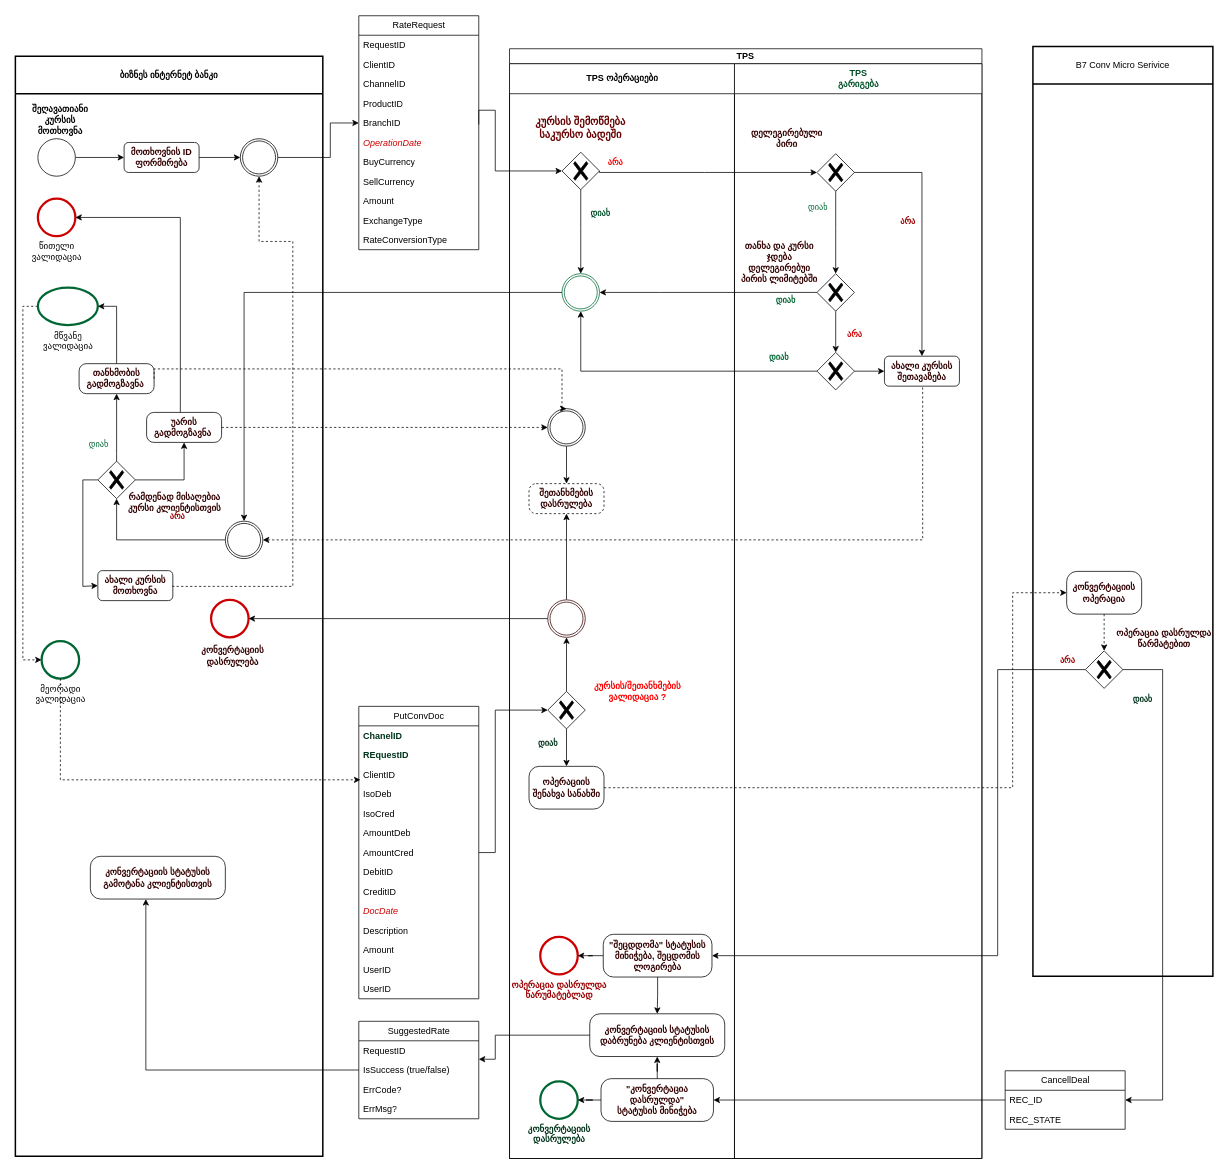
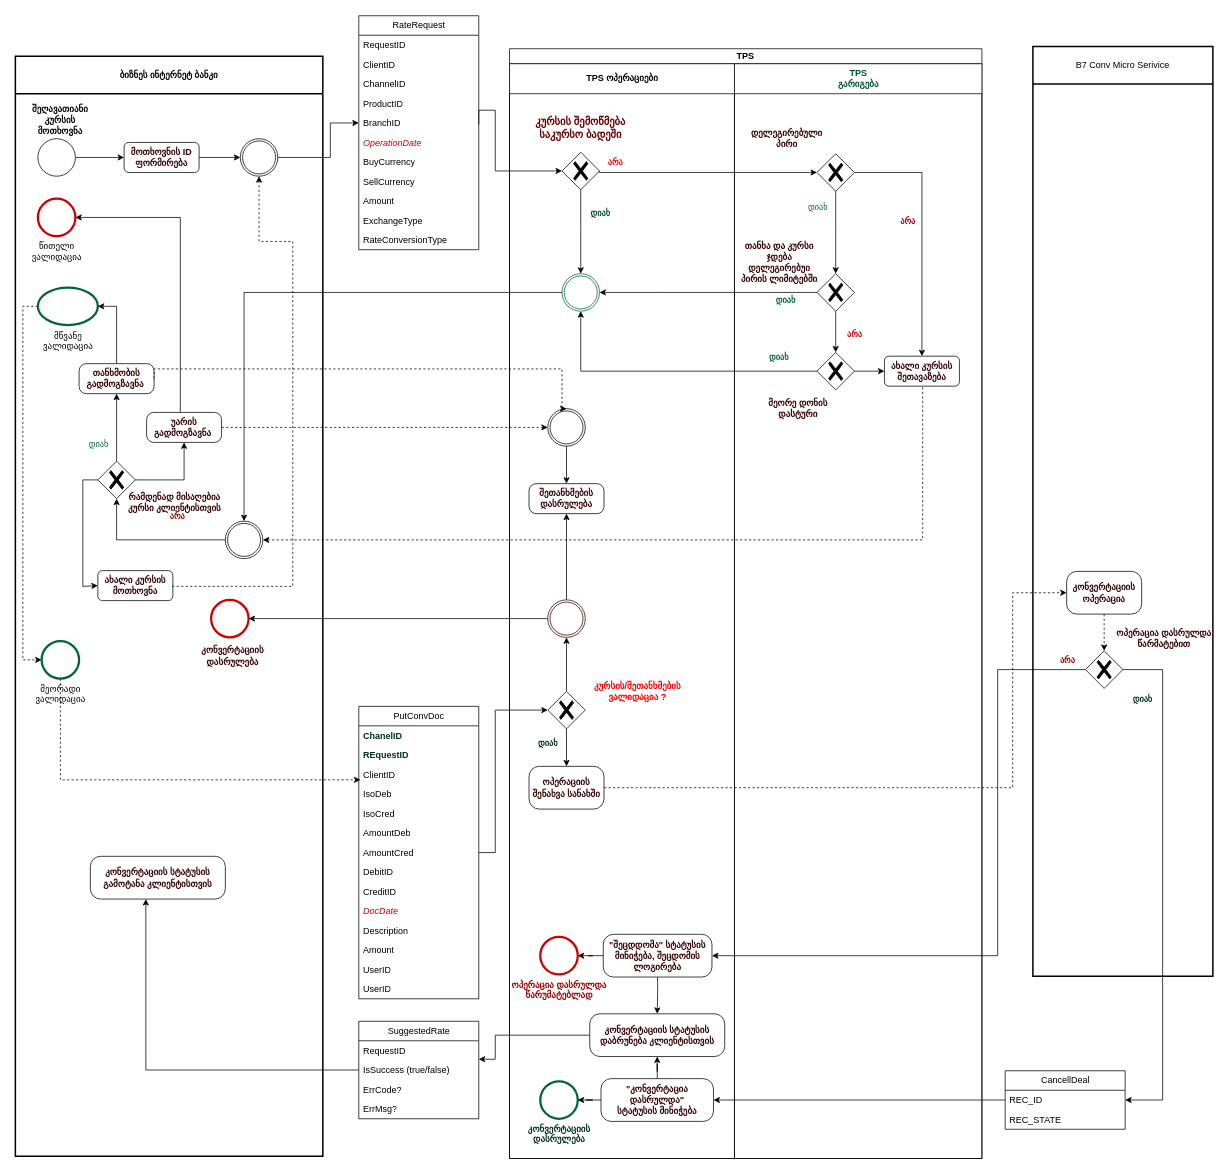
+ <mxCell id="74" value="&lt;font color=&quot;#330000&quot;&gt;მეორე დონის&lt;br&gt;დასტური&lt;br&gt;&lt;/font&gt;" style="text;html=1;strokeColor=none;fillColor=none;align=center;verticalAlign=middle;whiteSpace=wrap;rounded=0;fontColor=#CC0000;fontStyle=1" parent="63" vertex="1"><mxGeometry x="40" y="440" width="90" height="40" as="geometry" /></mxCell>
- <mxCell id="44" value="&lt;b&gt;შეთანხმების დასრულება&lt;/b&gt;" style="rounded=1;whiteSpace=wrap;html=1;labelBackgroundColor=none;fontColor=#330000;arcSize=24;dashed=1;" parent="38" vertex="1"><mxGeometry x="26" y="560" width="100" height="40" as="geometry" /></mxCell>
+ <mxCell id="44" value="&lt;b&gt;შეთანხმების დასრულება&lt;/b&gt;" style="rounded=1;whiteSpace=wrap;html=1;labelBackgroundColor=none;fontColor=#330000;arcSize=24;" parent="38" vertex="1"><mxGeometry x="26" y="560" width="100" height="40" as="geometry" /></mxCell>
